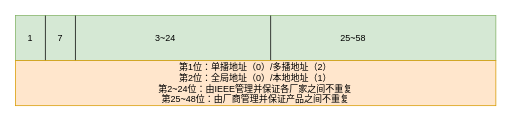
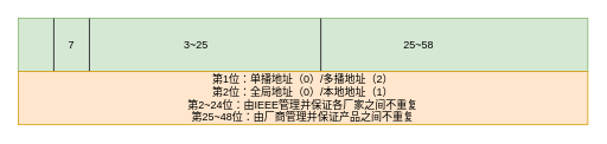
- <mxCell id="4" value="1" style="text;html=1;strokeColor=none;fillColor=none;align=center;verticalAlign=middle;whiteSpace=wrap;rounded=0;" vertex="1" parent="1"><mxGeometry x="20" y="40" width="40" height="20" as="geometry" /></mxCell>
- <mxCell id="9" value="3~24" style="text;html=1;strokeColor=none;fillColor=none;align=center;verticalAlign=middle;whiteSpace=wrap;rounded=0;" vertex="1" parent="1"><mxGeometry x="200" y="40" width="40" height="20" as="geometry" /></mxCell>
+ <mxCell id="9" value="3~25" style="text;html=1;strokeColor=none;fillColor=none;align=center;verticalAlign=middle;whiteSpace=wrap;rounded=0;" vertex="1" parent="1"><mxGeometry x="200" y="40" width="40" height="20" as="geometry" /></mxCell>
